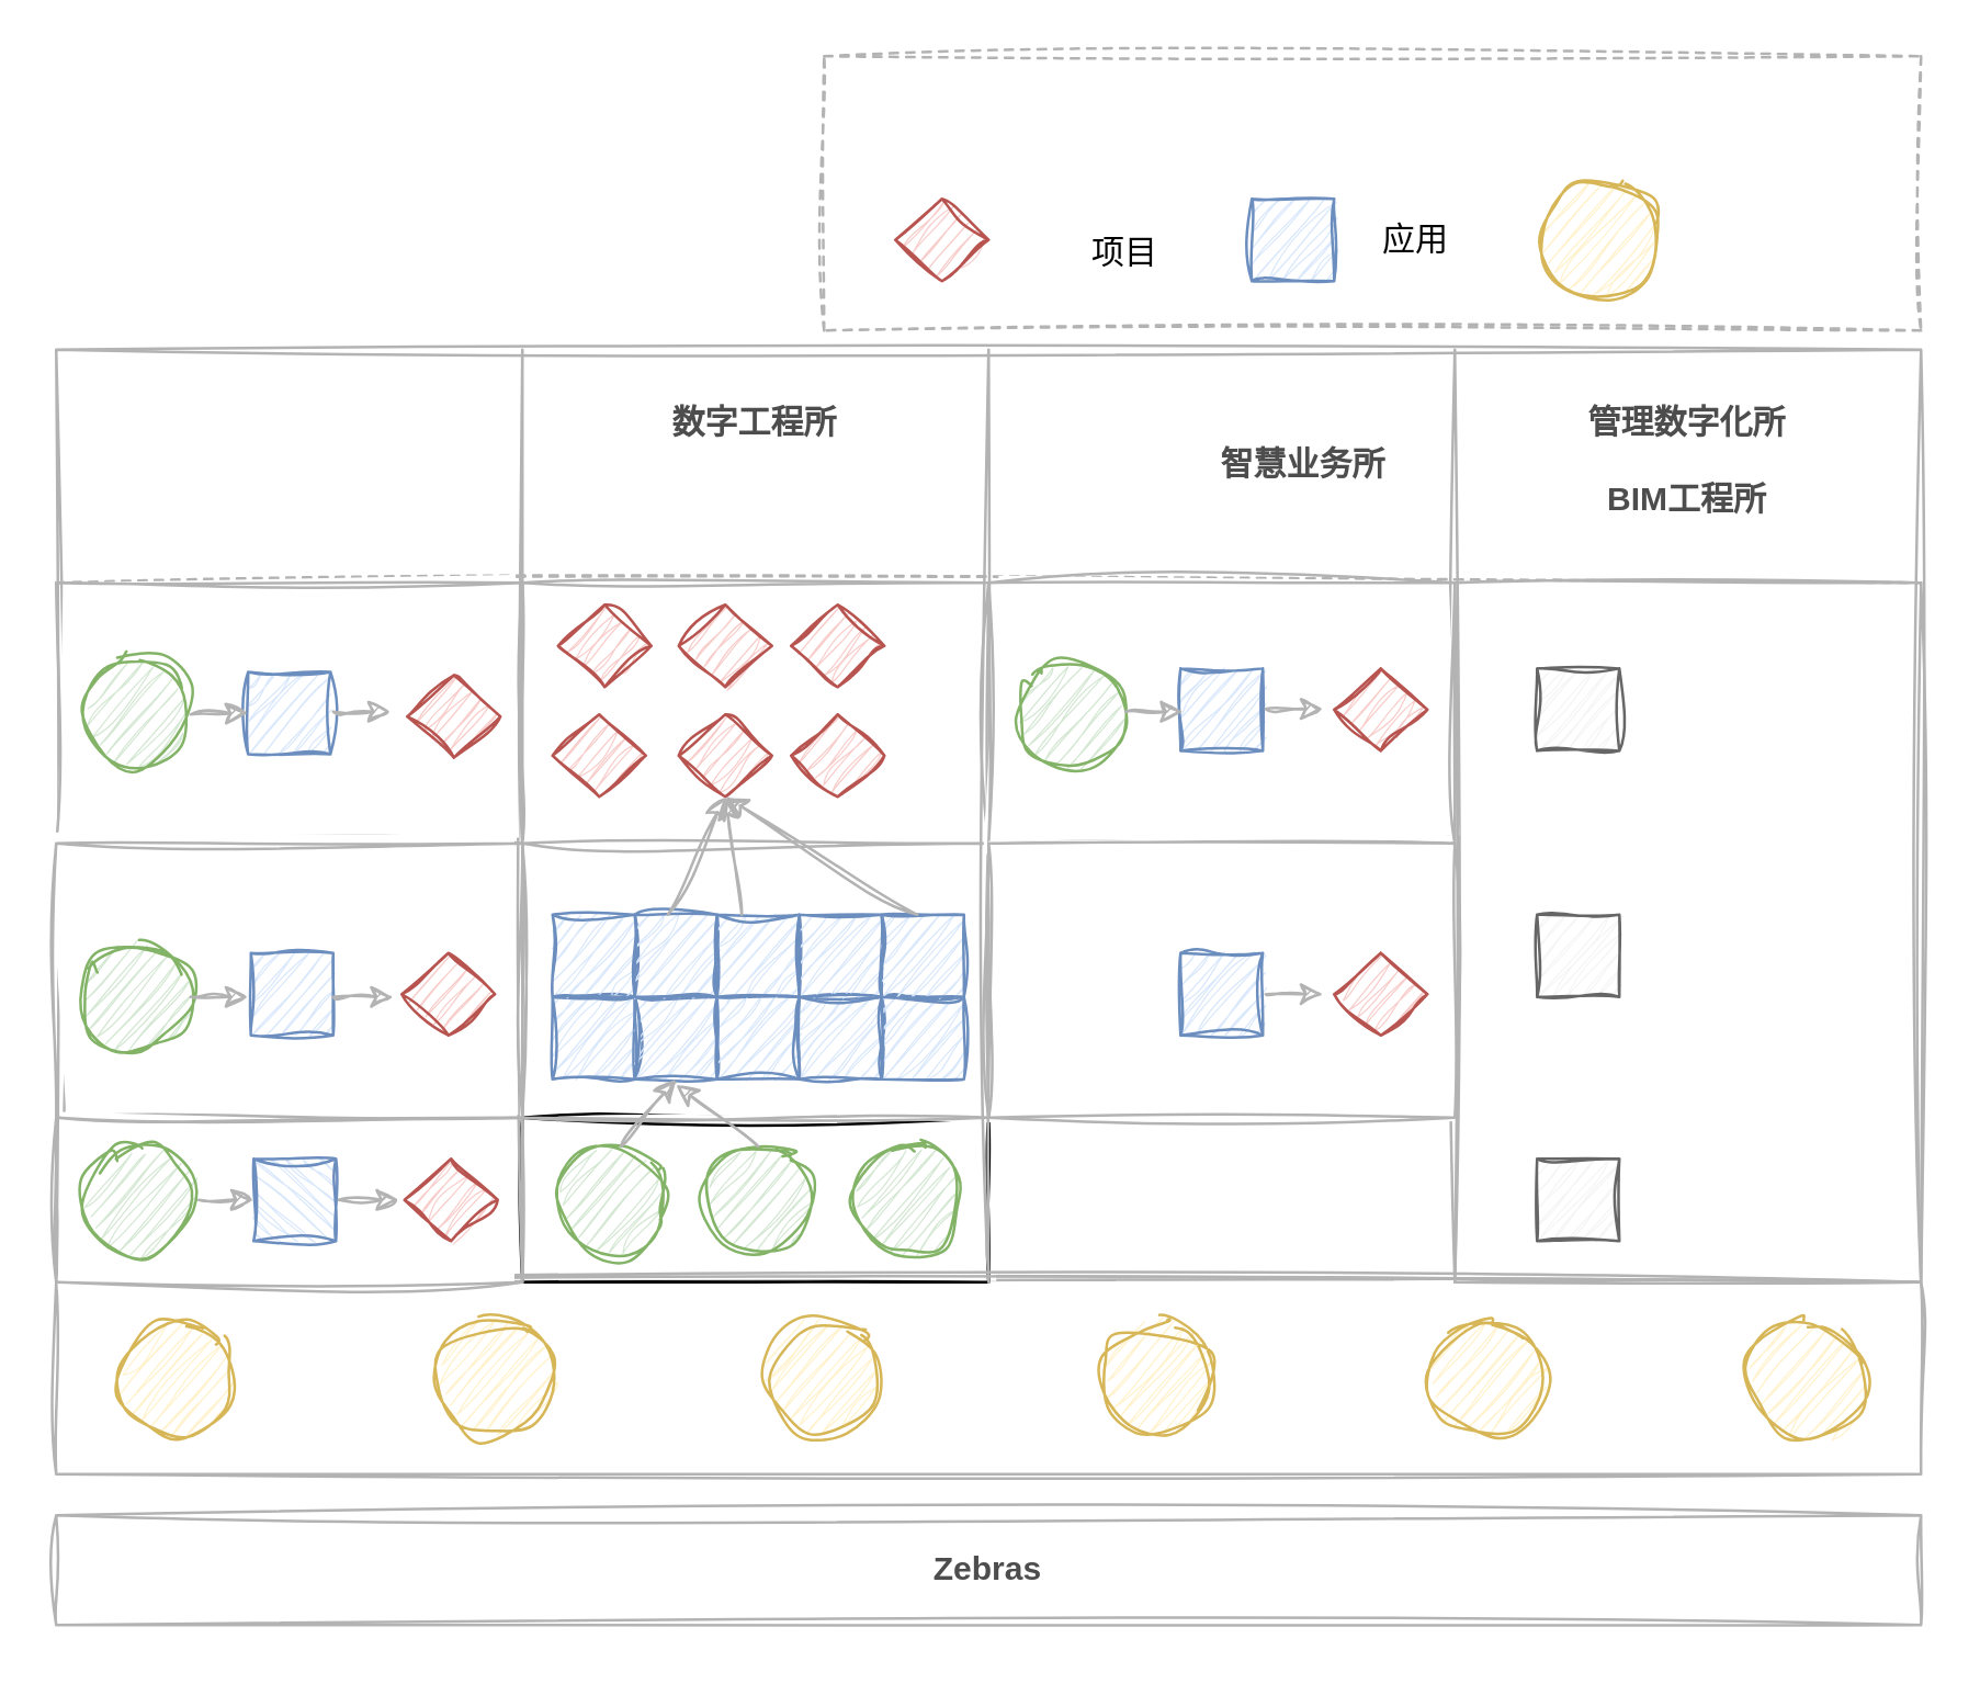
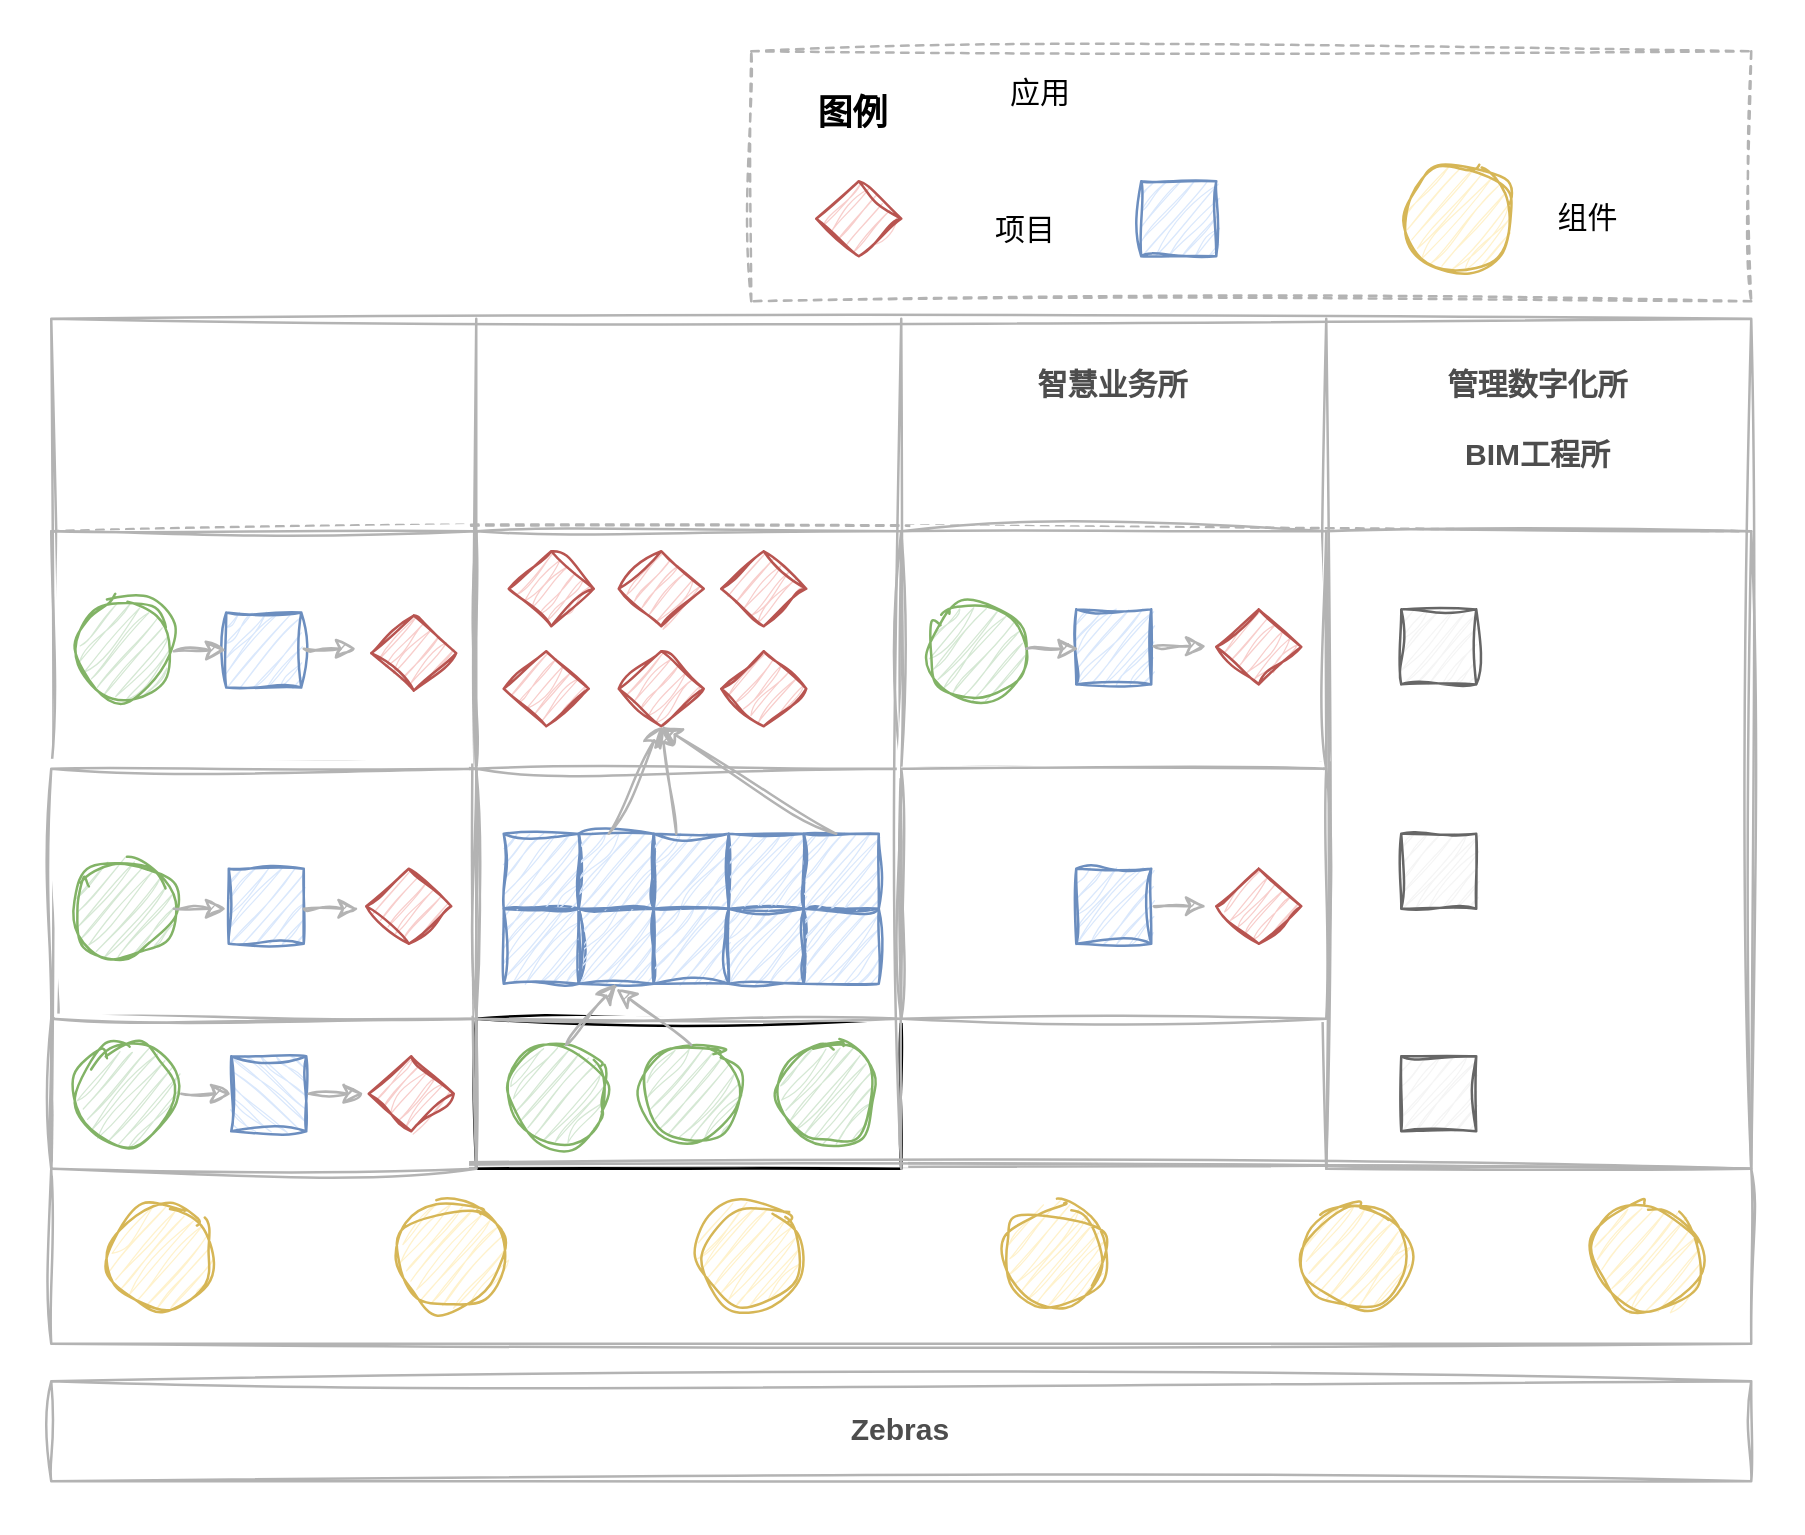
+ <mxCell id="85" value="&lt;font style=&quot;font-size: 14px;&quot;&gt;图例&lt;/font&gt;" style="text;html=1;strokeColor=none;fillColor=none;align=center;verticalAlign=middle;whiteSpace=wrap;rounded=0;fontStyle=1" vertex="1" parent="1"><mxGeometry x="311" y="30" width="60" height="30" as="geometry" /></mxCell>
- <mxCell id="83" value="应用" style="text;html=1;strokeColor=none;fillColor=none;align=center;verticalAlign=middle;whiteSpace=wrap;rounded=0;" vertex="1" parent="1"><mxGeometry x="486" y="72" width="60" height="30" as="geometry" /></mxCell>
+ <mxCell id="83" value="应用" style="text;html=1;strokeColor=none;fillColor=none;align=center;verticalAlign=middle;whiteSpace=wrap;rounded=0;" vertex="1" parent="1"><mxGeometry x="386" y="22" width="60" height="30" as="geometry" /></mxCell>
+ <mxCell id="84" value="组件" style="text;html=1;strokeColor=none;fillColor=none;align=center;verticalAlign=middle;whiteSpace=wrap;rounded=0;" vertex="1" parent="1"><mxGeometry x="605" y="72" width="60" height="30" as="geometry" /></mxCell>
- <mxCell id="11" value="数字工程所" style="text;html=1;strokeColor=none;fillColor=none;align=center;verticalAlign=middle;whiteSpace=wrap;rounded=0;fontStyle=1;fontColor=#4D4D4D;sketch=1;curveFitting=1;jiggle=2;" parent="1" vertex="1"><mxGeometry x="210" y="139" width="130" height="30" as="geometry" /></mxCell>
- <mxCell id="12" value="智慧业务所" style="text;html=1;strokeColor=none;fillColor=none;align=center;verticalAlign=middle;whiteSpace=wrap;rounded=0;fontColor=#4D4D4D;fontStyle=1;sketch=1;curveFitting=1;jiggle=2;" parent="1" vertex="1"><mxGeometry x="410" y="154" width="130" height="30" as="geometry" /></mxCell>
+ <mxCell id="12" value="智慧业务所" style="text;html=1;strokeColor=none;fillColor=none;align=center;verticalAlign=middle;whiteSpace=wrap;rounded=0;fontColor=#4D4D4D;fontStyle=1;sketch=1;curveFitting=1;jiggle=2;" parent="1" vertex="1"><mxGeometry x="380" y="139" width="130" height="30" as="geometry" /></mxCell>
